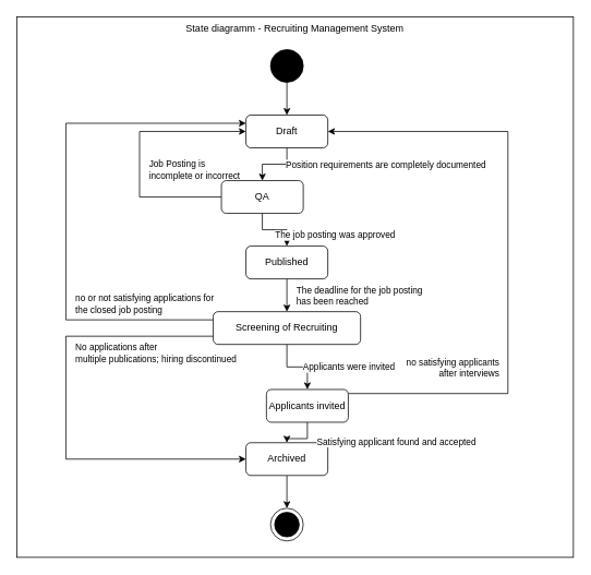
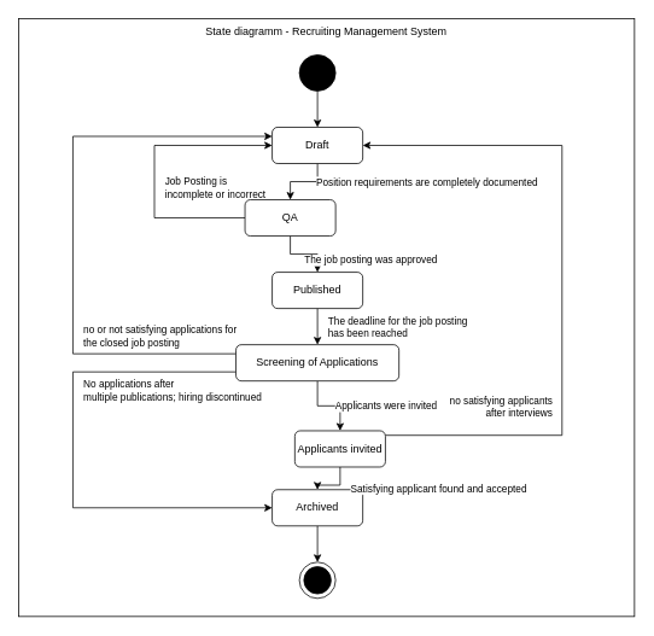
- <mxCell id="23" value="Screening of Recruiting" style="shape=rect;rounded=1;html=1;whiteSpace=wrap;align=center;" vertex="1" parent="1"><mxGeometry x="260" y="380" width="180" height="40" as="geometry" /></mxCell>
+ <mxCell id="23" value="Screening of Applications" style="shape=rect;rounded=1;html=1;whiteSpace=wrap;align=center;" vertex="1" parent="1"><mxGeometry x="260" y="380" width="180" height="40" as="geometry" /></mxCell>
